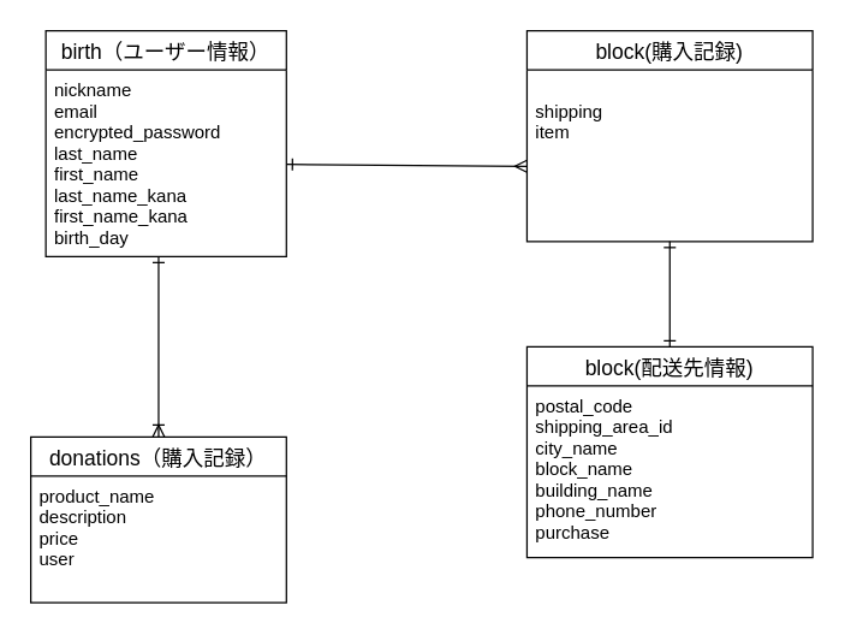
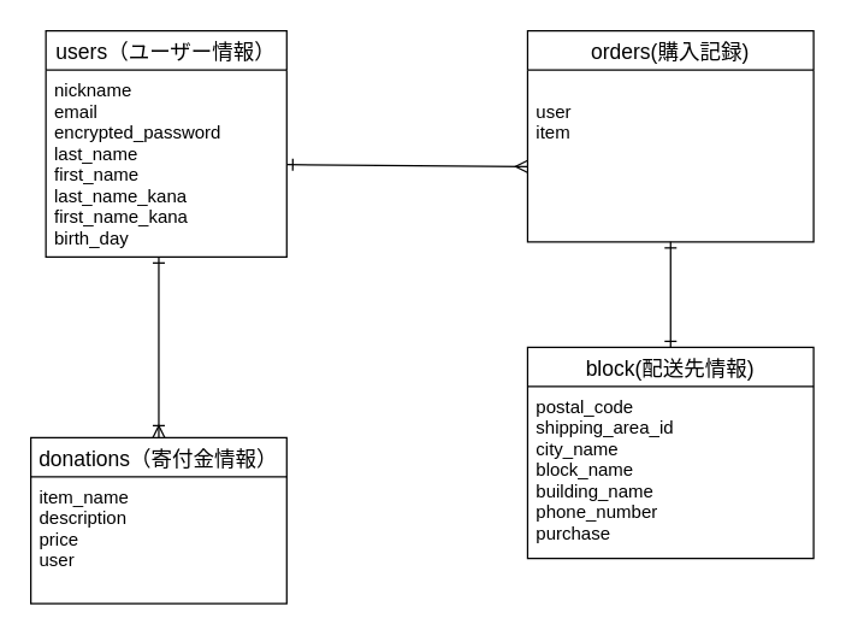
- <mxCell id="2" value="birth（ユーザー情報）" style="swimlane;fontStyle=0;childLayout=stackLayout;horizontal=1;startSize=26;horizontalStack=0;resizeParent=1;resizeParentMax=0;resizeLast=0;collapsible=1;marginBottom=0;align=center;fontSize=14;" parent="1" vertex="1"><mxGeometry x="30" y="20" width="160" height="150" as="geometry" /></mxCell>
+ <mxCell id="2" value="users（ユーザー情報）" style="swimlane;fontStyle=0;childLayout=stackLayout;horizontal=1;startSize=26;horizontalStack=0;resizeParent=1;resizeParentMax=0;resizeLast=0;collapsible=1;marginBottom=0;align=center;fontSize=14;" parent="1" vertex="1"><mxGeometry x="30" y="20" width="160" height="150" as="geometry" /></mxCell>
- <mxCell id="4" value="block(購入記録)" style="swimlane;fontStyle=0;childLayout=stackLayout;horizontal=1;startSize=26;horizontalStack=0;resizeParent=1;resizeParentMax=0;resizeLast=0;collapsible=1;marginBottom=0;align=center;fontSize=14;" parent="1" vertex="1"><mxGeometry x="350" y="20" width="190" height="140" as="geometry" /></mxCell>
+ <mxCell id="4" value="orders(購入記録)" style="swimlane;fontStyle=0;childLayout=stackLayout;horizontal=1;startSize=26;horizontalStack=0;resizeParent=1;resizeParentMax=0;resizeLast=0;collapsible=1;marginBottom=0;align=center;fontSize=14;" parent="1" vertex="1"><mxGeometry x="350" y="20" width="190" height="140" as="geometry" /></mxCell>
- <mxCell id="5" value="&#10;shipping&#10;item" style="text;strokeColor=none;fillColor=none;spacingLeft=4;spacingRight=4;overflow=hidden;rotatable=0;points=[[0,0.5],[1,0.5]];portConstraint=eastwest;fontSize=12;" parent="4" vertex="1"><mxGeometry y="26" width="190" height="114" as="geometry" /></mxCell>
+ <mxCell id="5" value="&#10;user&#10;item" style="text;strokeColor=none;fillColor=none;spacingLeft=4;spacingRight=4;overflow=hidden;rotatable=0;points=[[0,0.5],[1,0.5]];portConstraint=eastwest;fontSize=12;" parent="4" vertex="1"><mxGeometry y="26" width="190" height="114" as="geometry" /></mxCell>
- <mxCell id="6" value="donations（購入記録）" style="swimlane;fontStyle=0;childLayout=stackLayout;horizontal=1;startSize=26;horizontalStack=0;resizeParent=1;resizeParentMax=0;resizeLast=0;collapsible=1;marginBottom=0;align=center;fontSize=14;" parent="1" vertex="1"><mxGeometry x="20" y="290" width="170" height="110" as="geometry" /></mxCell>
+ <mxCell id="6" value="donations（寄付金情報）" style="swimlane;fontStyle=0;childLayout=stackLayout;horizontal=1;startSize=26;horizontalStack=0;resizeParent=1;resizeParentMax=0;resizeLast=0;collapsible=1;marginBottom=0;align=center;fontSize=14;" parent="1" vertex="1"><mxGeometry x="20" y="290" width="170" height="110" as="geometry" /></mxCell>
- <mxCell id="7" value="product_name&#10;description&#10;price&#10;user" style="text;strokeColor=none;fillColor=none;spacingLeft=4;spacingRight=4;overflow=hidden;rotatable=0;points=[[0,0.5],[1,0.5]];portConstraint=eastwest;fontSize=12;" parent="6" vertex="1"><mxGeometry y="26" width="170" height="84" as="geometry" /></mxCell>
+ <mxCell id="7" value="item_name&#10;description&#10;price&#10;user" style="text;strokeColor=none;fillColor=none;spacingLeft=4;spacingRight=4;overflow=hidden;rotatable=0;points=[[0,0.5],[1,0.5]];portConstraint=eastwest;fontSize=12;" parent="6" vertex="1"><mxGeometry y="26" width="170" height="84" as="geometry" /></mxCell>
